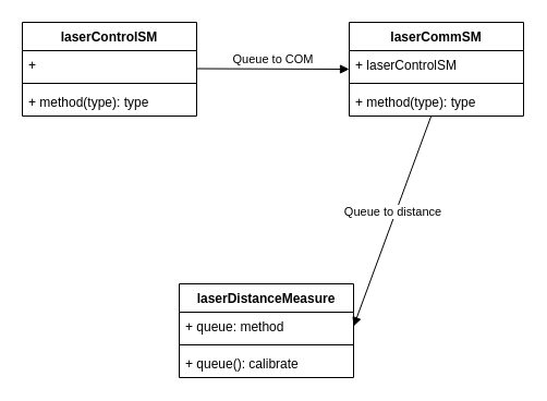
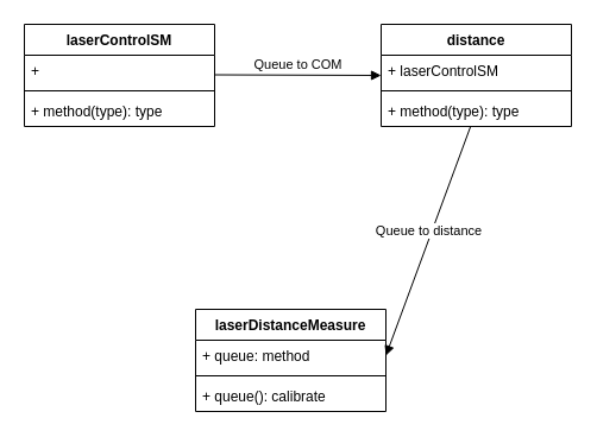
- <mxCell id="7" value="laserCommSM" style="swimlane;fontStyle=1;align=center;verticalAlign=top;childLayout=stackLayout;horizontal=1;startSize=26;horizontalStack=0;resizeParent=1;resizeParentMax=0;resizeLast=0;collapsible=1;marginBottom=0;" vertex="1" parent="1"><mxGeometry x="320" y="20" width="160" height="86" as="geometry" /></mxCell>
+ <mxCell id="7" value="distance" style="swimlane;fontStyle=1;align=center;verticalAlign=top;childLayout=stackLayout;horizontal=1;startSize=26;horizontalStack=0;resizeParent=1;resizeParentMax=0;resizeLast=0;collapsible=1;marginBottom=0;" vertex="1" parent="1"><mxGeometry x="320" y="20" width="160" height="86" as="geometry" /></mxCell>
